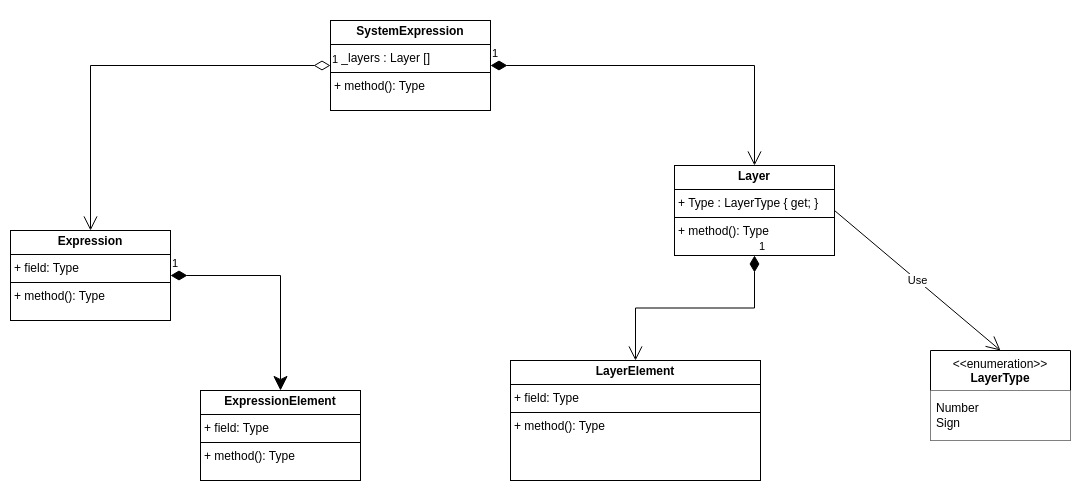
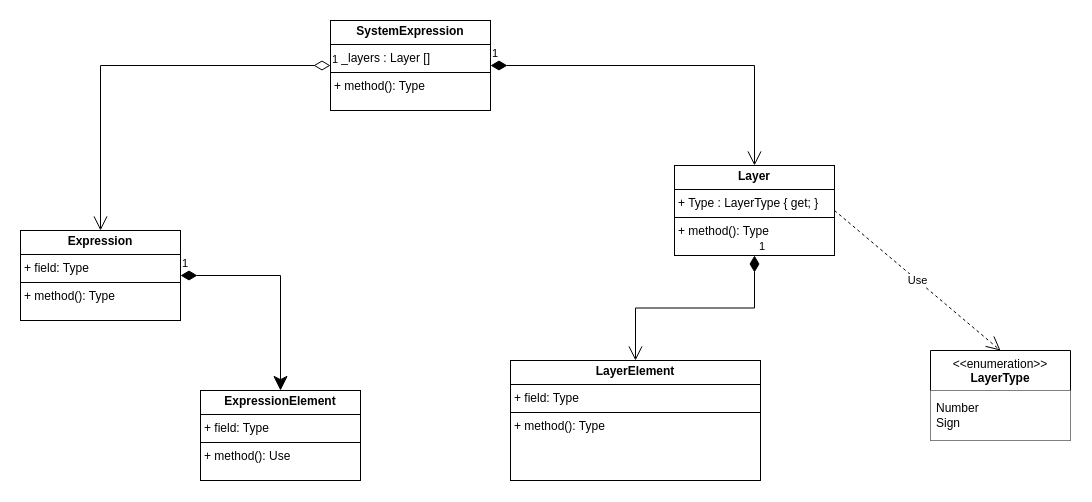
- <mxCell id="10" value="Use" style="endArrow=open;endSize=12;dashed=0;html=1;rounded=0;exitX=1;exitY=0.5;exitDx=0;exitDy=0;entryX=0.5;entryY=0;entryDx=0;entryDy=0;" edge="1" parent="1" source="3" target="5"><mxGeometry width="160" relative="1" as="geometry"><mxPoint x="890" y="240" as="sourcePoint" /><mxPoint x="1050" y="240" as="targetPoint" /></mxGeometry></mxCell>
+ <mxCell id="10" value="Use" style="endArrow=open;endSize=12;dashed=1;html=1;rounded=0;exitX=1;exitY=0.5;exitDx=0;exitDy=0;entryX=0.5;entryY=0;entryDx=0;entryDy=0;" edge="1" parent="1" source="3" target="5"><mxGeometry width="160" relative="1" as="geometry"><mxPoint x="890" y="240" as="sourcePoint" /><mxPoint x="1050" y="240" as="targetPoint" /></mxGeometry></mxCell>
- <mxCell id="9" value="&lt;p style=&quot;margin:0px;margin-top:4px;text-align:center;&quot;&gt;&lt;b&gt;Expression&lt;/b&gt;&lt;/p&gt;&lt;hr size=&quot;1&quot; style=&quot;border-style:solid;&quot;&gt;&lt;p style=&quot;margin:0px;margin-left:4px;&quot;&gt;+ field: Type&lt;/p&gt;&lt;hr size=&quot;1&quot; style=&quot;border-style:solid;&quot;&gt;&lt;p style=&quot;margin:0px;margin-left:4px;&quot;&gt;+ method(): Type&lt;/p&gt;" style="verticalAlign=top;align=left;overflow=fill;html=1;whiteSpace=wrap;" vertex="1" parent="1"><mxGeometry x="10" y="230" width="160" height="90" as="geometry" /></mxCell>
+ <mxCell id="9" value="&lt;p style=&quot;margin:0px;margin-top:4px;text-align:center;&quot;&gt;&lt;b&gt;Expression&lt;/b&gt;&lt;/p&gt;&lt;hr size=&quot;1&quot; style=&quot;border-style:solid;&quot;&gt;&lt;p style=&quot;margin:0px;margin-left:4px;&quot;&gt;+ field: Type&lt;/p&gt;&lt;hr size=&quot;1&quot; style=&quot;border-style:solid;&quot;&gt;&lt;p style=&quot;margin:0px;margin-left:4px;&quot;&gt;+ method(): Type&lt;/p&gt;" style="verticalAlign=top;align=left;overflow=fill;html=1;whiteSpace=wrap;" vertex="1" parent="1"><mxGeometry x="20" y="230" width="160" height="90" as="geometry" /></mxCell>
- <mxCell id="12" value="&lt;p style=&quot;margin:0px;margin-top:4px;text-align:center;&quot;&gt;&lt;b&gt;ExpressionElement&lt;/b&gt;&lt;/p&gt;&lt;hr size=&quot;1&quot; style=&quot;border-style:solid;&quot;&gt;&lt;p style=&quot;margin:0px;margin-left:4px;&quot;&gt;+ field: Type&lt;/p&gt;&lt;hr size=&quot;1&quot; style=&quot;border-style:solid;&quot;&gt;&lt;p style=&quot;margin:0px;margin-left:4px;&quot;&gt;+ method(): Type&lt;/p&gt;" style="verticalAlign=top;align=left;overflow=fill;html=1;whiteSpace=wrap;" vertex="1" parent="1"><mxGeometry x="200" y="390" width="160" height="90" as="geometry" /></mxCell>
+ <mxCell id="12" value="&lt;p style=&quot;margin:0px;margin-top:4px;text-align:center;&quot;&gt;&lt;b&gt;ExpressionElement&lt;/b&gt;&lt;/p&gt;&lt;hr size=&quot;1&quot; style=&quot;border-style:solid;&quot;&gt;&lt;p style=&quot;margin:0px;margin-left:4px;&quot;&gt;+ field: Type&lt;/p&gt;&lt;hr size=&quot;1&quot; style=&quot;border-style:solid;&quot;&gt;&lt;p style=&quot;margin:0px;margin-left:4px;&quot;&gt;+ method(): Use&lt;/p&gt;" style="verticalAlign=top;align=left;overflow=fill;html=1;whiteSpace=wrap;" vertex="1" parent="1"><mxGeometry x="200" y="390" width="160" height="90" as="geometry" /></mxCell>
